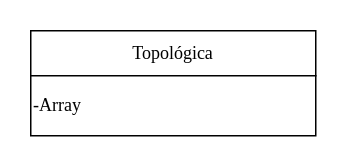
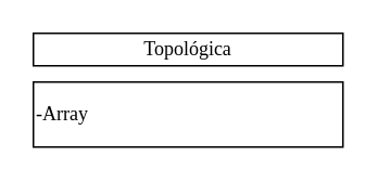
- <mxCell id="2" value="Topológica" style="rounded=0;whiteSpace=wrap;html=1;fontFamily=Tahoma;" vertex="1" parent="1"><mxGeometry x="20" y="20" width="190" height="30" as="geometry" /></mxCell>
+ <mxCell id="2" value="Topológica" style="rounded=0;whiteSpace=wrap;html=1;fontFamily=Tahoma;" vertex="1" parent="1"><mxGeometry x="20" y="20" width="190" height="20" as="geometry" /></mxCell>
